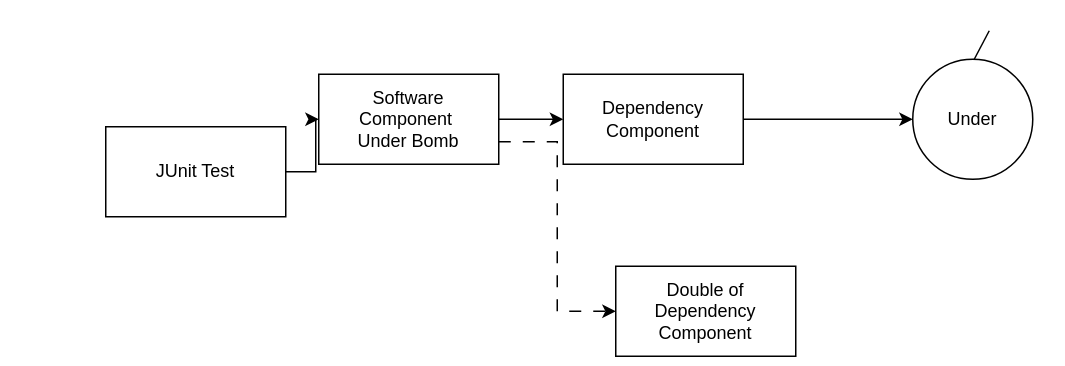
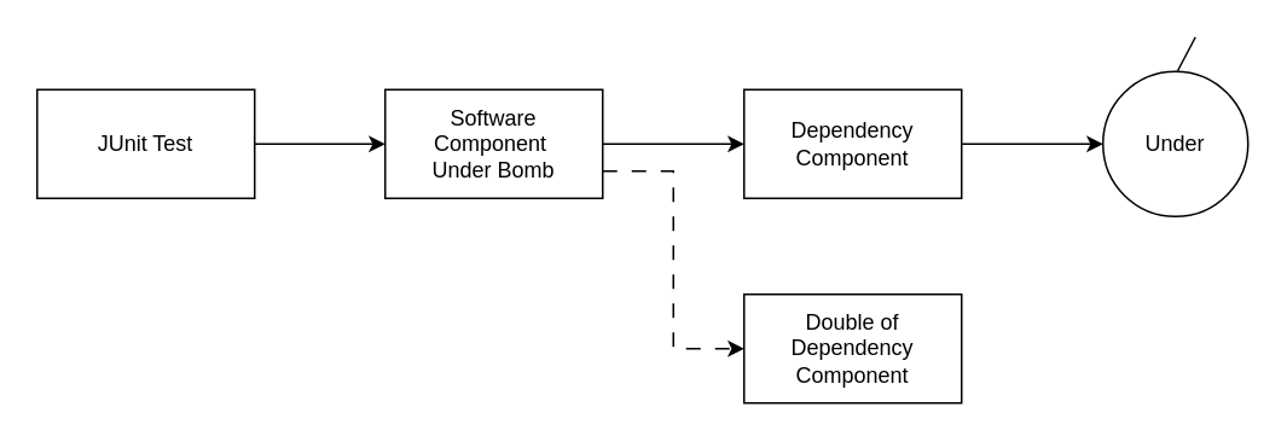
- <mxCell id="8" value="Dependency Component" style="rounded=0;whiteSpace=wrap;html=1;" vertex="1" parent="1"><mxGeometry x="375" y="49" width="120" height="60" as="geometry" /></mxCell>
+ <mxCell id="8" value="Dependency Component" style="rounded=0;whiteSpace=wrap;html=1;" vertex="1" parent="1"><mxGeometry x="410" y="49" width="120" height="60" as="geometry" /></mxCell>
- <mxCell id="3" value="JUnit Test" style="rounded=0;whiteSpace=wrap;html=1;" vertex="1" parent="1"><mxGeometry x="70" y="84" width="120" height="60" as="geometry" /></mxCell>
+ <mxCell id="3" value="JUnit Test" style="rounded=0;whiteSpace=wrap;html=1;" vertex="1" parent="1"><mxGeometry x="20" y="49" width="120" height="60" as="geometry" /></mxCell>
- <mxCell id="10" value="Double of&lt;br&gt;Dependency Component" style="rounded=0;whiteSpace=wrap;html=1;" vertex="1" parent="1"><mxGeometry x="410" y="177" width="120" height="60" as="geometry" /></mxCell>
+ <mxCell id="10" value="Double of&lt;br&gt;Dependency Component" style="rounded=0;whiteSpace=wrap;html=1;" vertex="1" parent="1"><mxGeometry x="410" y="162" width="120" height="60" as="geometry" /></mxCell>
